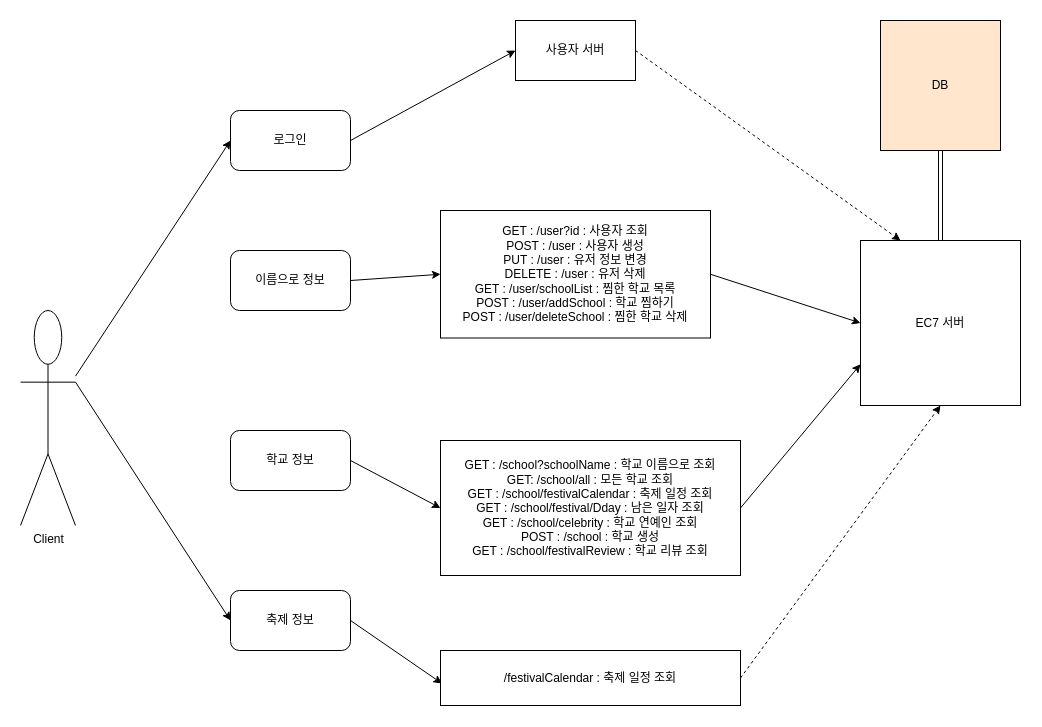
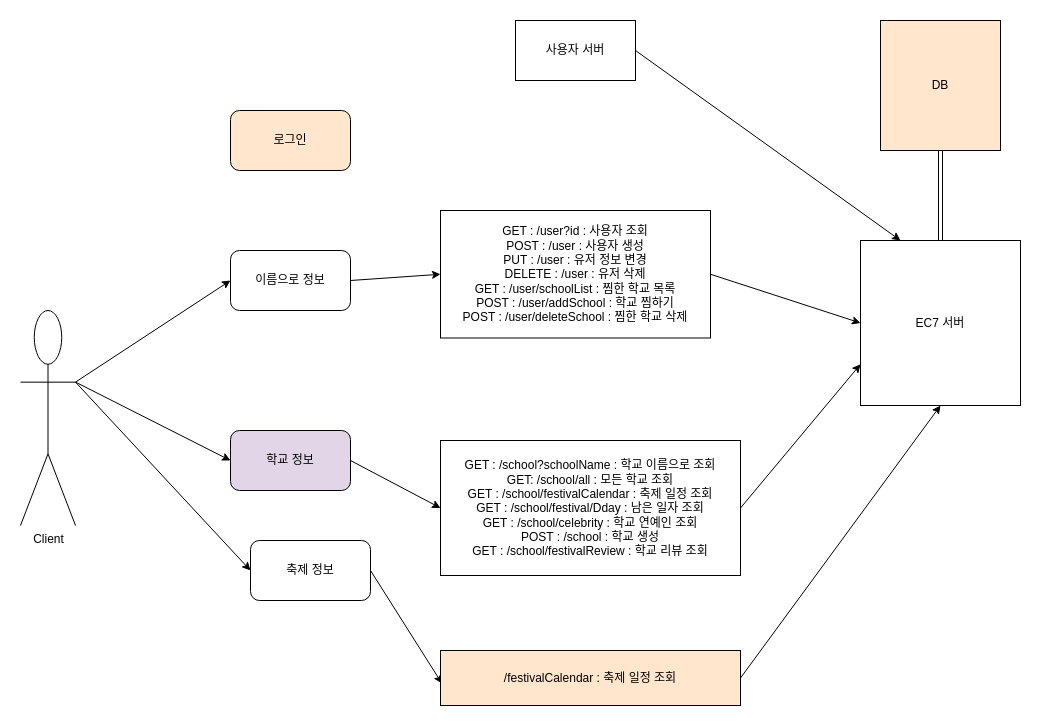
- <mxCell id="9" style="rounded=0;orthogonalLoop=1;jettySize=auto;html=1;exitX=1;exitY=0.5;exitDx=0;exitDy=0;entryX=0;entryY=0.5;entryDx=0;entryDy=0;" edge="1" parent="1" source="10" target="16"><mxGeometry relative="1" as="geometry" /></mxCell>
- <mxCell id="10" value="로그인" style="rounded=1;whiteSpace=wrap;html=1;" vertex="1" parent="1"><mxGeometry x="230" y="110" width="120" height="60" as="geometry" /></mxCell>
+ <mxCell id="10" value="로그인" style="rounded=1;whiteSpace=wrap;html=1;fillColor=#ffe6cc;" vertex="1" parent="1"><mxGeometry x="230" y="110" width="120" height="60" as="geometry" /></mxCell>
- <mxCell id="15" style="edgeStyle=none;rounded=0;orthogonalLoop=1;jettySize=auto;html=1;exitX=1;exitY=0.5;exitDx=0;exitDy=0;entryX=0.25;entryY=0;entryDx=0;entryDy=0;dashed=1;" edge="1" parent="1" source="16" target="19"><mxGeometry relative="1" as="geometry" /></mxCell>
+ <mxCell id="15" style="edgeStyle=none;rounded=0;orthogonalLoop=1;jettySize=auto;html=1;exitX=1;exitY=0.5;exitDx=0;exitDy=0;entryX=0.25;entryY=0;entryDx=0;entryDy=0;" edge="1" parent="1" source="16" target="19"><mxGeometry relative="1" as="geometry" /></mxCell>
- <mxCell id="2" style="orthogonalLoop=1;jettySize=auto;html=1;entryX=0;entryY=0.5;entryDx=0;entryDy=0;rounded=0;" edge="1" parent="1" source="6" target="10"><mxGeometry relative="1" as="geometry" /></mxCell>
+ <mxCell id="3" style="edgeStyle=none;rounded=0;orthogonalLoop=1;jettySize=auto;html=1;exitX=1;exitY=0.333;exitDx=0;exitDy=0;exitPerimeter=0;entryX=0;entryY=0.5;entryDx=0;entryDy=0;" edge="1" parent="1" source="6" target="8"><mxGeometry relative="1" as="geometry" /></mxCell>
+ <mxCell id="4" style="edgeStyle=none;rounded=0;orthogonalLoop=1;jettySize=auto;html=1;exitX=1;exitY=0.333;exitDx=0;exitDy=0;exitPerimeter=0;entryX=0;entryY=0.5;entryDx=0;entryDy=0;" edge="1" parent="1" source="6" target="12"><mxGeometry relative="1" as="geometry" /></mxCell>
- <mxCell id="12" value="학교 정보" style="rounded=1;whiteSpace=wrap;html=1;" vertex="1" parent="1"><mxGeometry x="230" y="430" width="120" height="60" as="geometry" /></mxCell>
+ <mxCell id="12" value="학교 정보" style="rounded=1;whiteSpace=wrap;html=1;fillColor=#e1d5e7;" vertex="1" parent="1"><mxGeometry x="230" y="430" width="120" height="60" as="geometry" /></mxCell>
- <mxCell id="24" style="edgeStyle=none;rounded=0;orthogonalLoop=1;jettySize=auto;html=1;exitX=1;exitY=0.5;exitDx=0;exitDy=0;entryX=0.5;entryY=1;entryDx=0;entryDy=0;dashed=1;" edge="1" parent="1" source="25" target="19"><mxGeometry relative="1" as="geometry" /></mxCell>
+ <mxCell id="24" style="edgeStyle=none;rounded=0;orthogonalLoop=1;jettySize=auto;html=1;exitX=1;exitY=0.5;exitDx=0;exitDy=0;entryX=0.5;entryY=1;entryDx=0;entryDy=0;" edge="1" parent="1" source="25" target="19"><mxGeometry relative="1" as="geometry" /></mxCell>
- <mxCell id="14" value="축제 정보" style="rounded=1;whiteSpace=wrap;html=1;" vertex="1" parent="1"><mxGeometry x="230" y="590" width="120" height="60" as="geometry" /></mxCell>
+ <mxCell id="14" value="축제 정보" style="rounded=1;whiteSpace=wrap;html=1;" vertex="1" parent="1"><mxGeometry x="250" y="540" width="120" height="60" as="geometry" /></mxCell>
- <mxCell id="25" value="/festivalCalendar : 축제 일정 조회" style="rounded=0;whiteSpace=wrap;html=1;" vertex="1" parent="1"><mxGeometry x="440" y="650" width="300" height="55" as="geometry" /></mxCell>
+ <mxCell id="25" value="/festivalCalendar : 축제 일정 조회" style="rounded=0;whiteSpace=wrap;html=1;fillColor=#ffe6cc;" vertex="1" parent="1"><mxGeometry x="440" y="650" width="300" height="55" as="geometry" /></mxCell>
